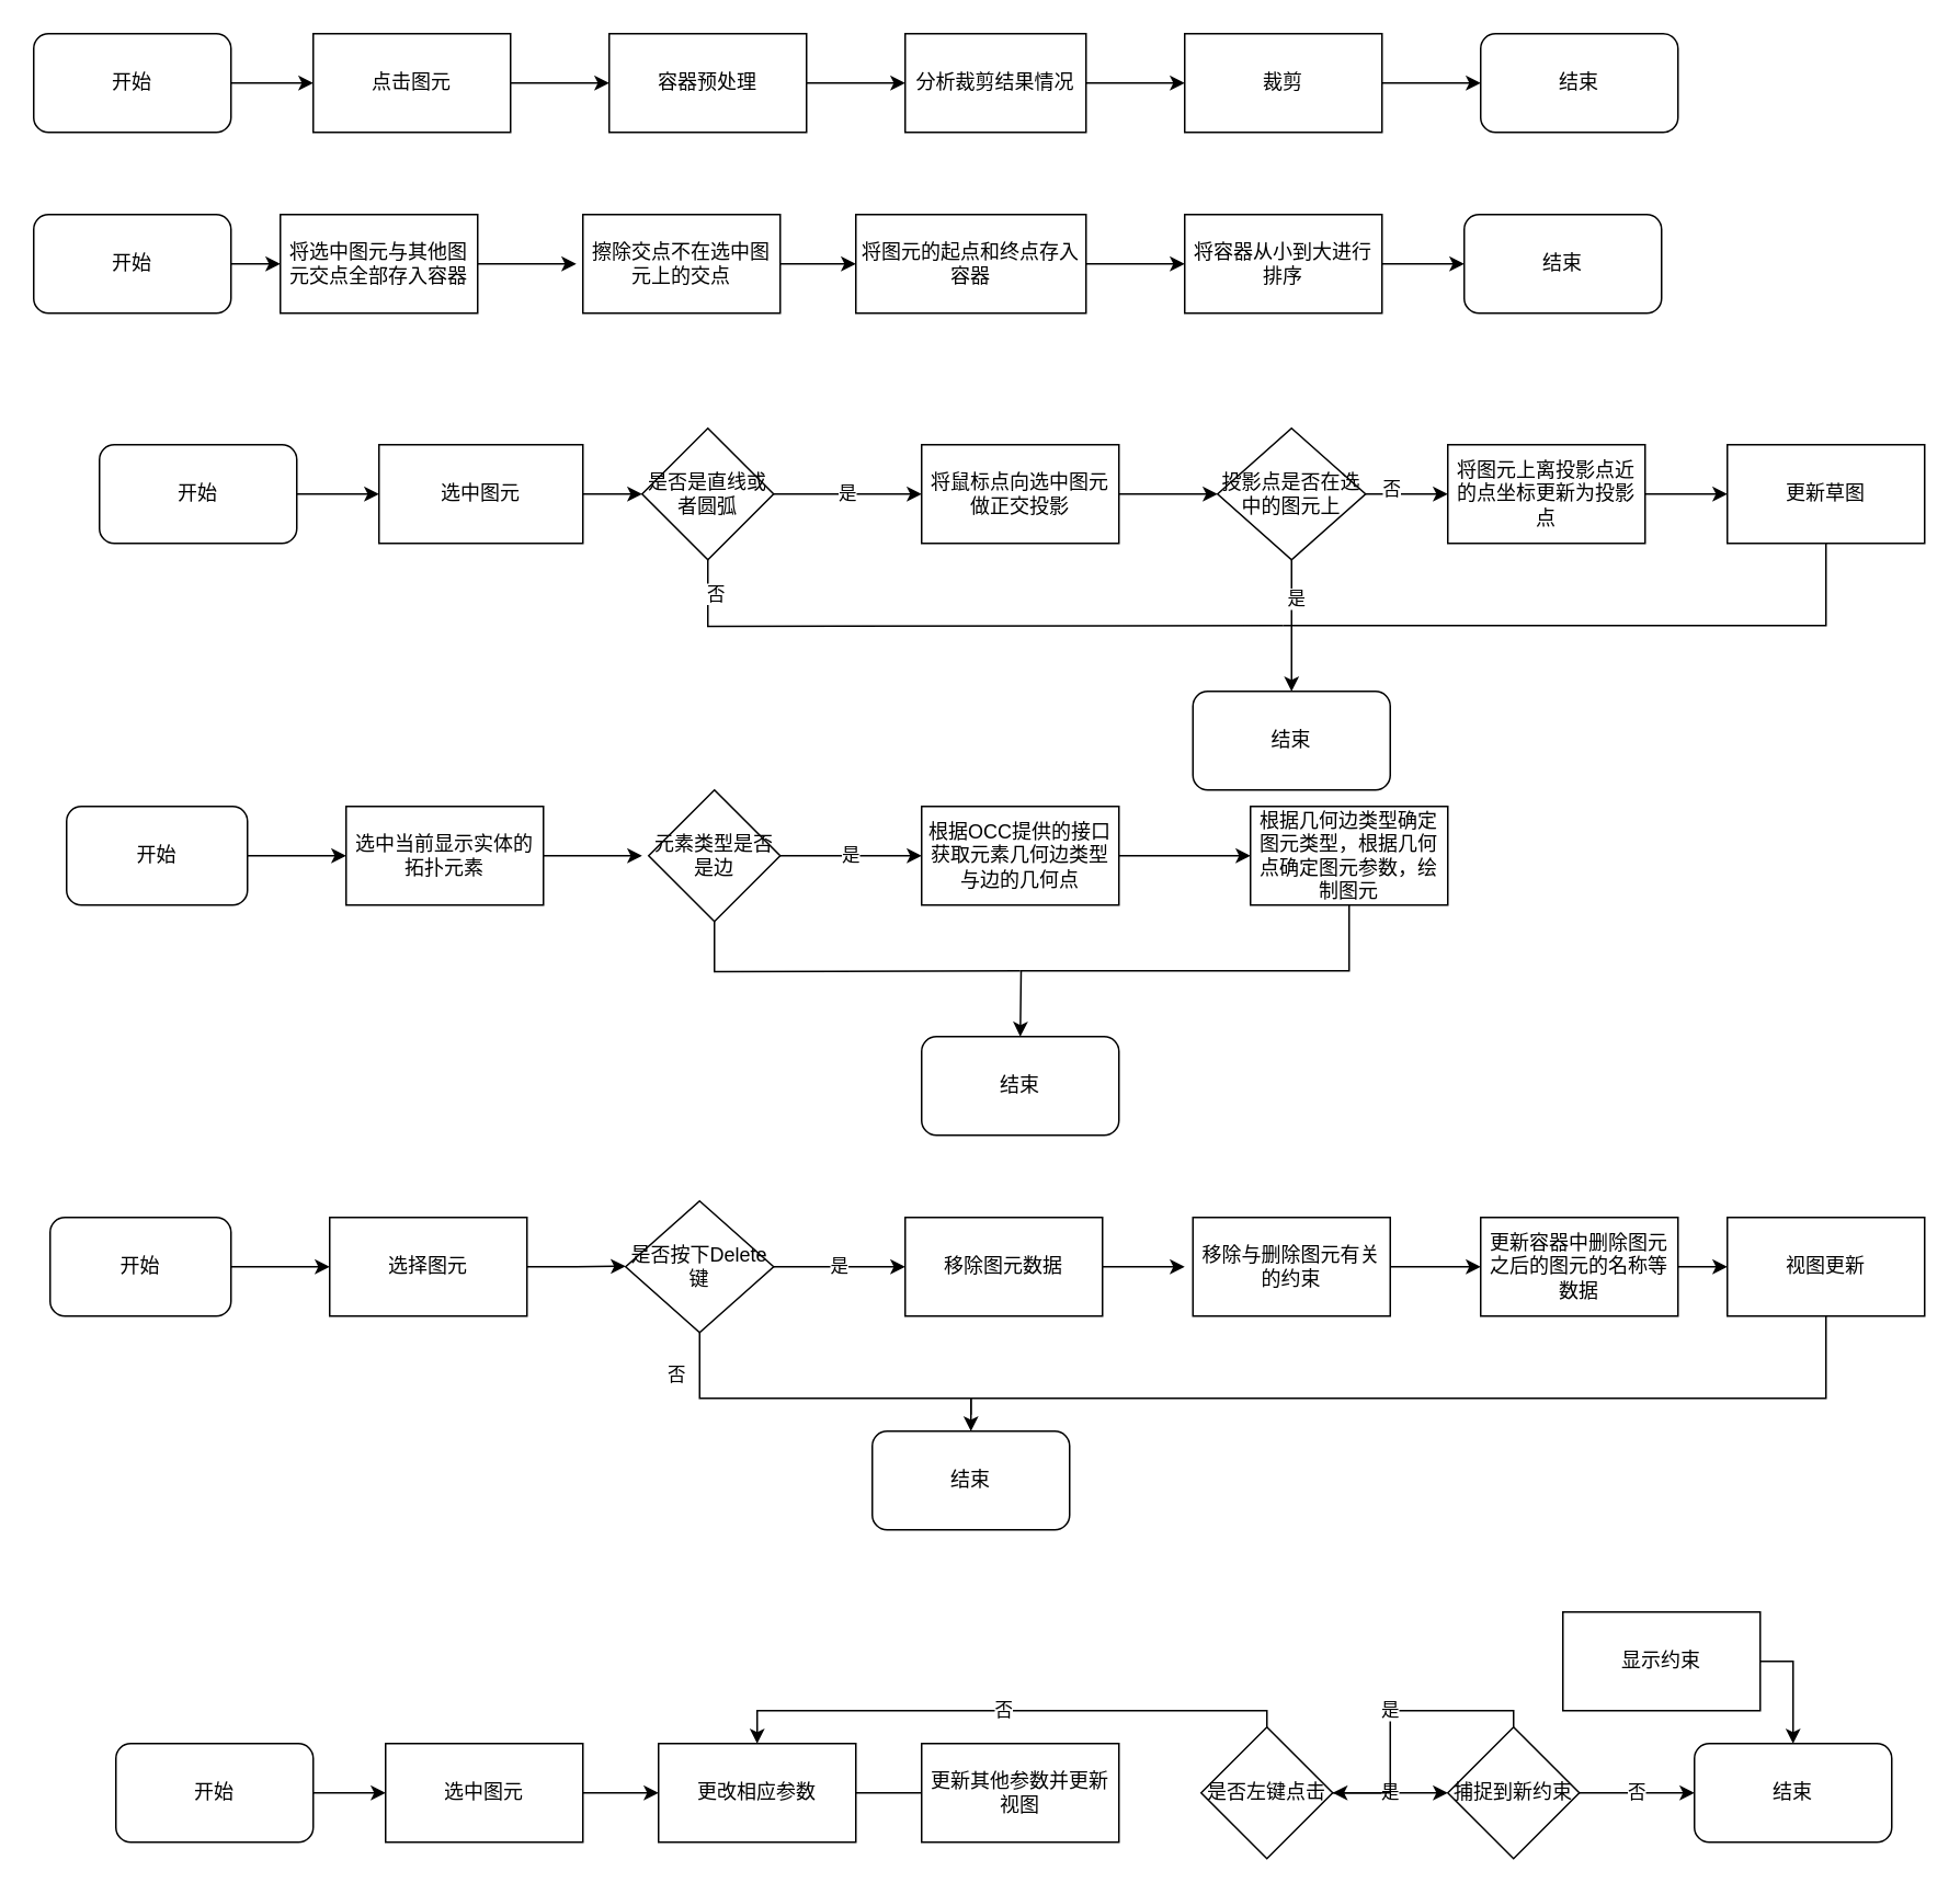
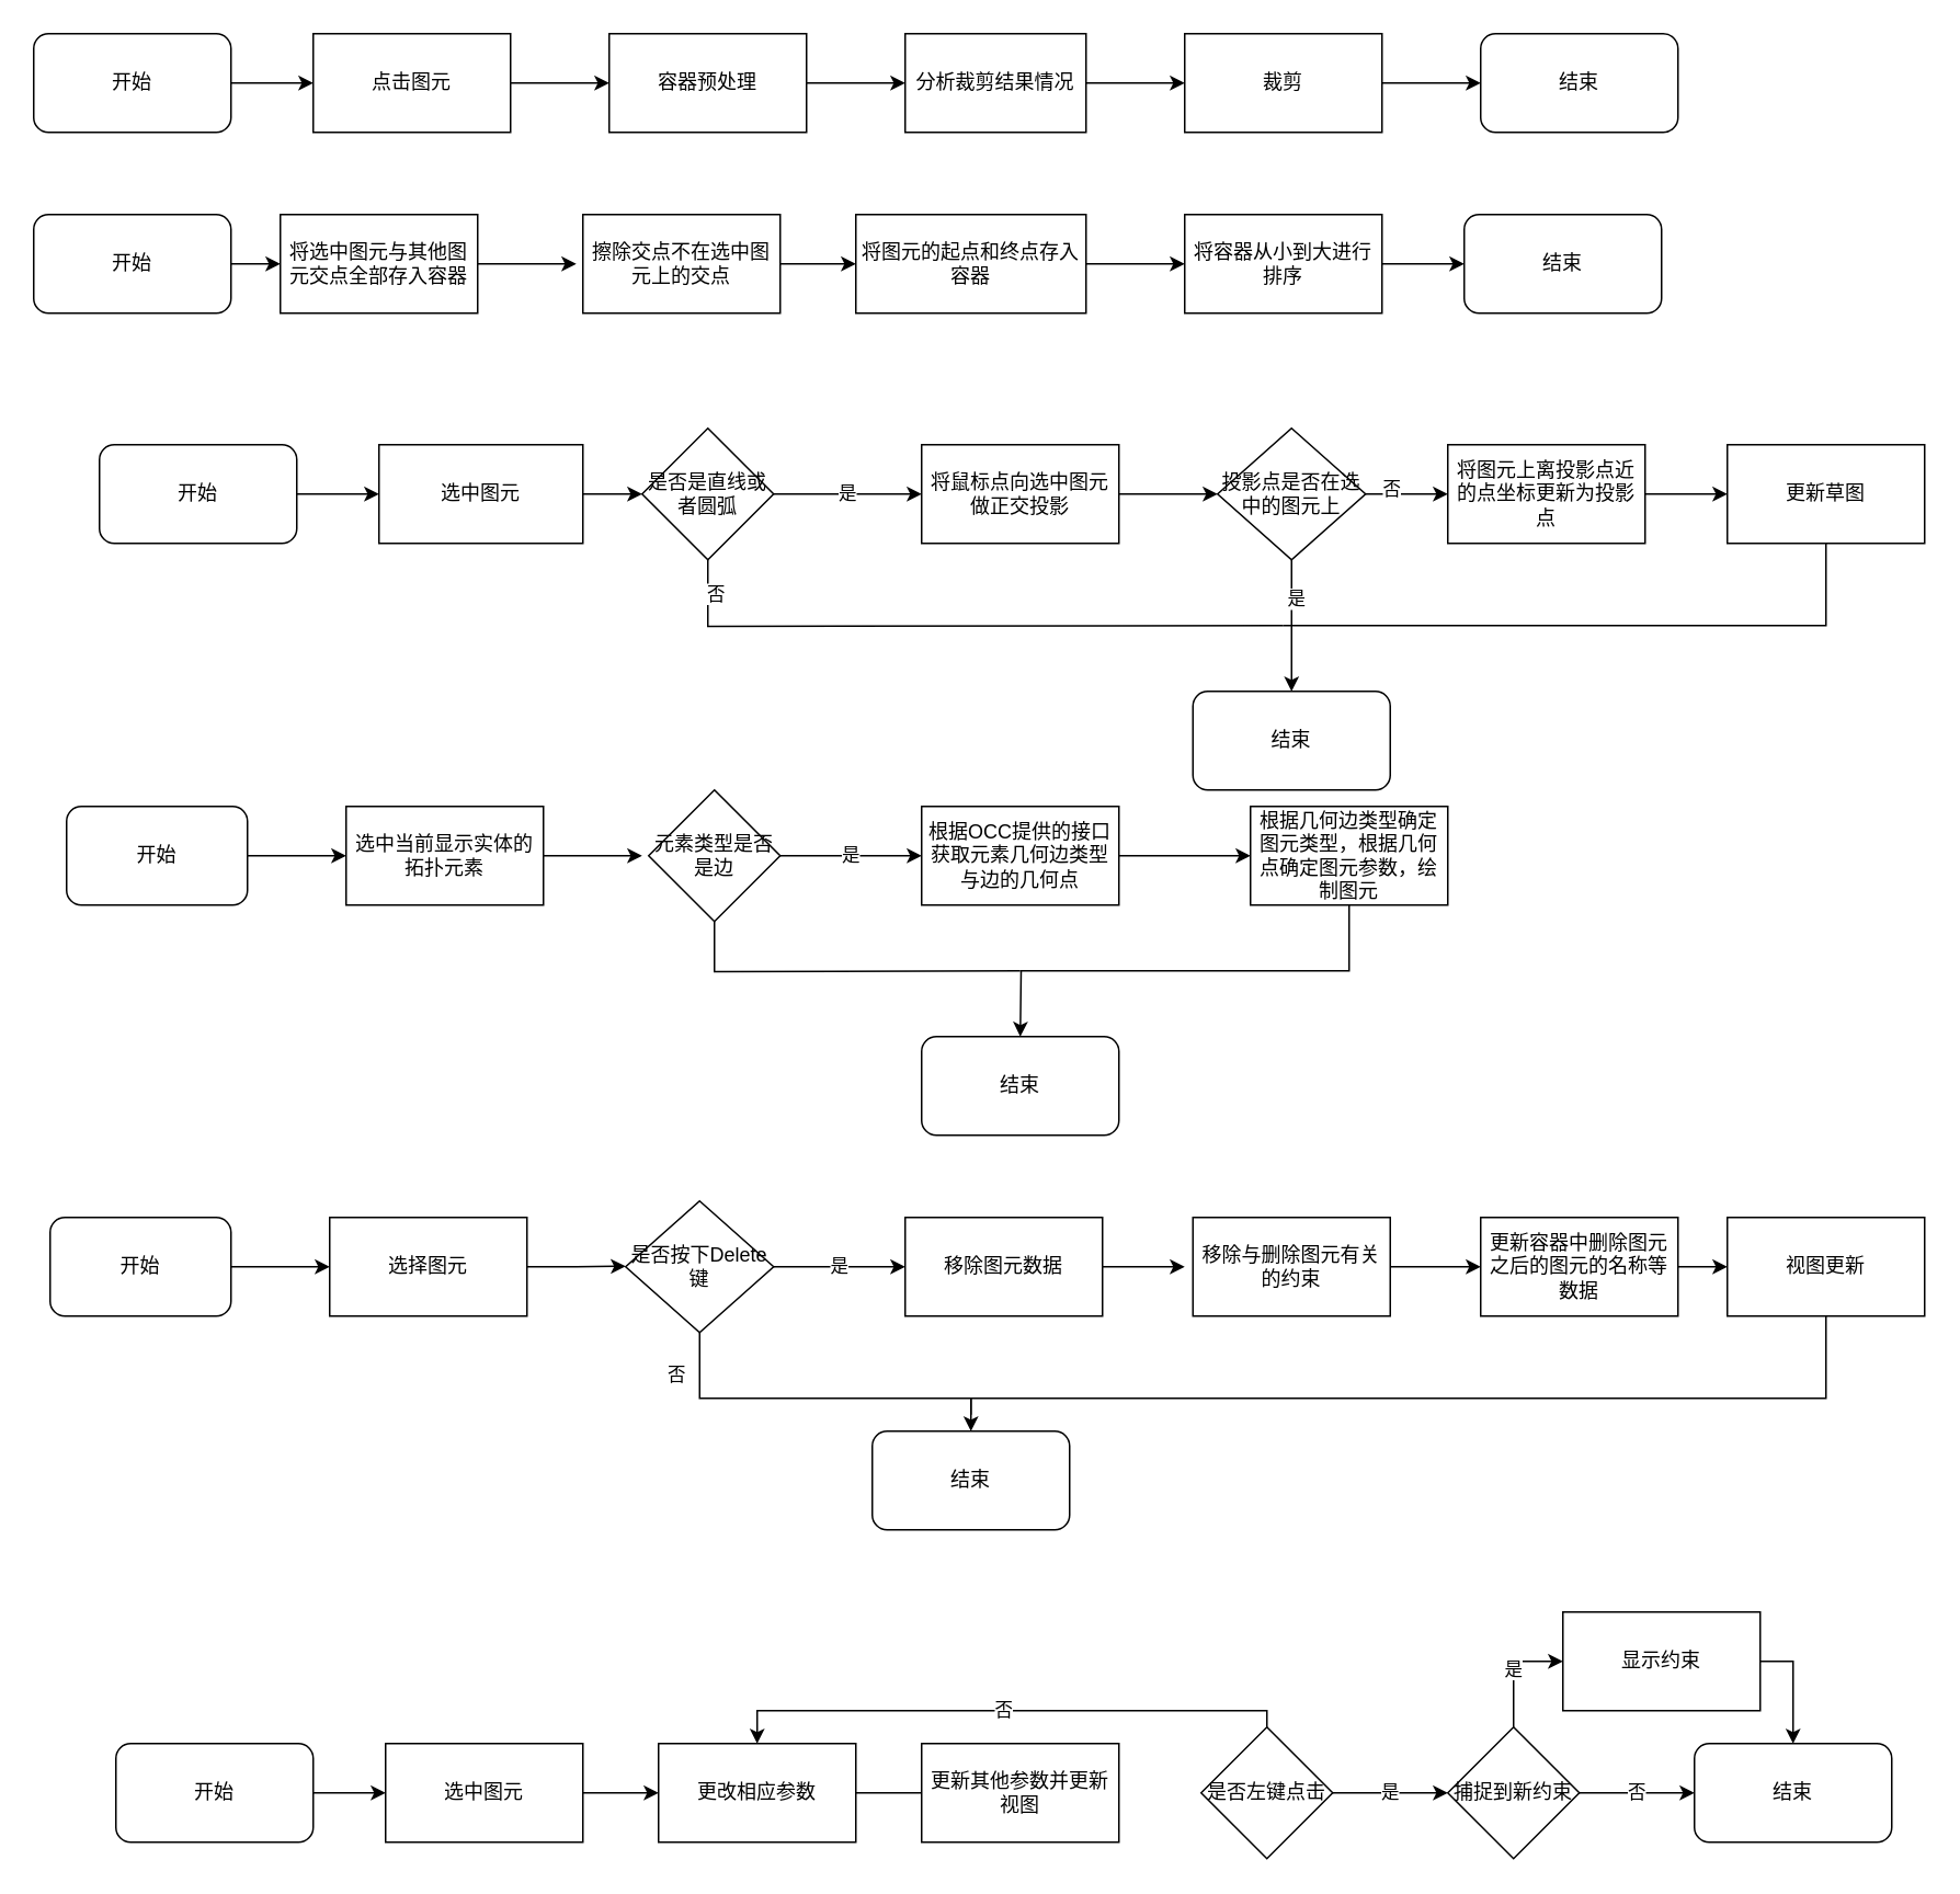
- <mxCell id="86" value="是" style="endArrow=classic;html=1;rounded=0;exitX=0.5;exitY=0;exitDx=0;exitDy=0;edgeStyle=orthogonalEdgeStyle;" edge="1" parent="1" source="83" target="78"><mxGeometry width="50" height="50" relative="1" as="geometry"><mxPoint x="890" y="1010" as="sourcePoint" /><mxPoint x="940" y="960" as="targetPoint" /></mxGeometry></mxCell>
+ <mxCell id="86" value="是" style="endArrow=classic;html=1;rounded=0;exitX=0.5;exitY=0;exitDx=0;exitDy=0;edgeStyle=orthogonalEdgeStyle;entryX=0;entryY=0.5;entryDx=0;entryDy=0;" edge="1" parent="1" source="83" target="87"><mxGeometry width="50" height="50" relative="1" as="geometry"><mxPoint x="890" y="1010" as="sourcePoint" /><mxPoint x="940" y="960" as="targetPoint" /></mxGeometry></mxCell>
